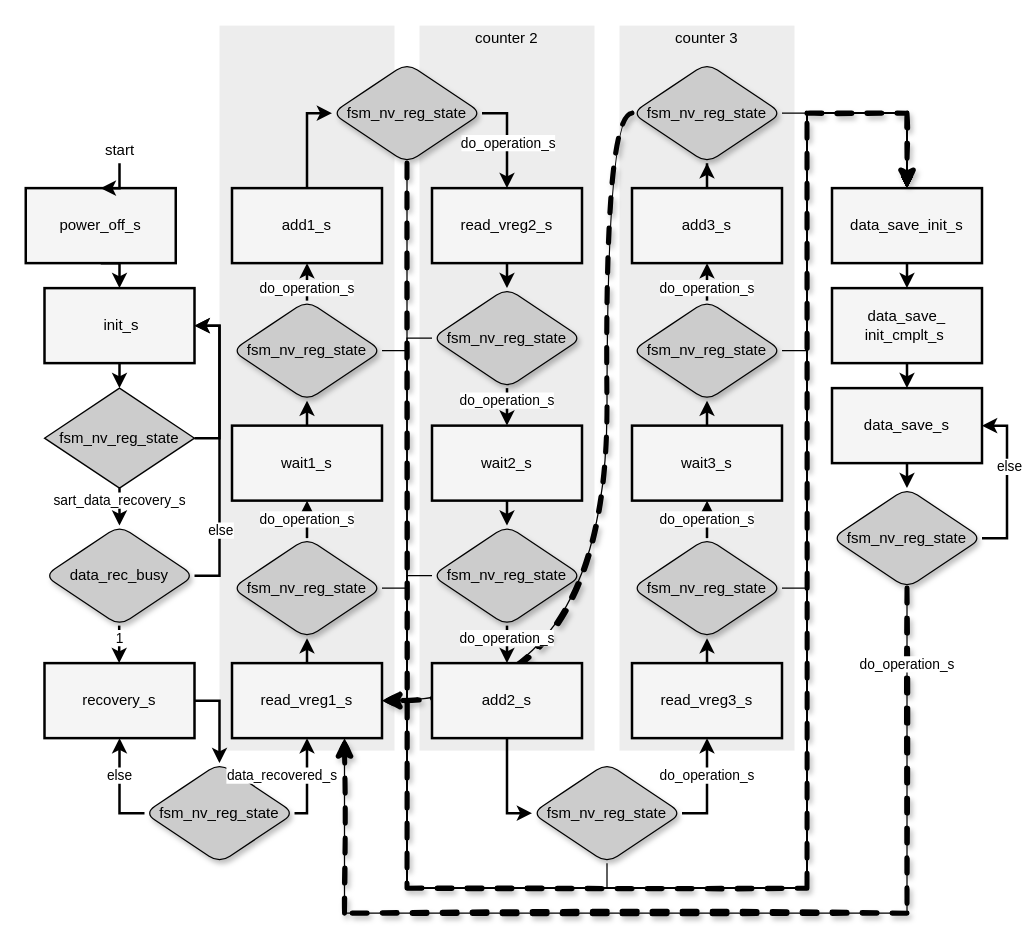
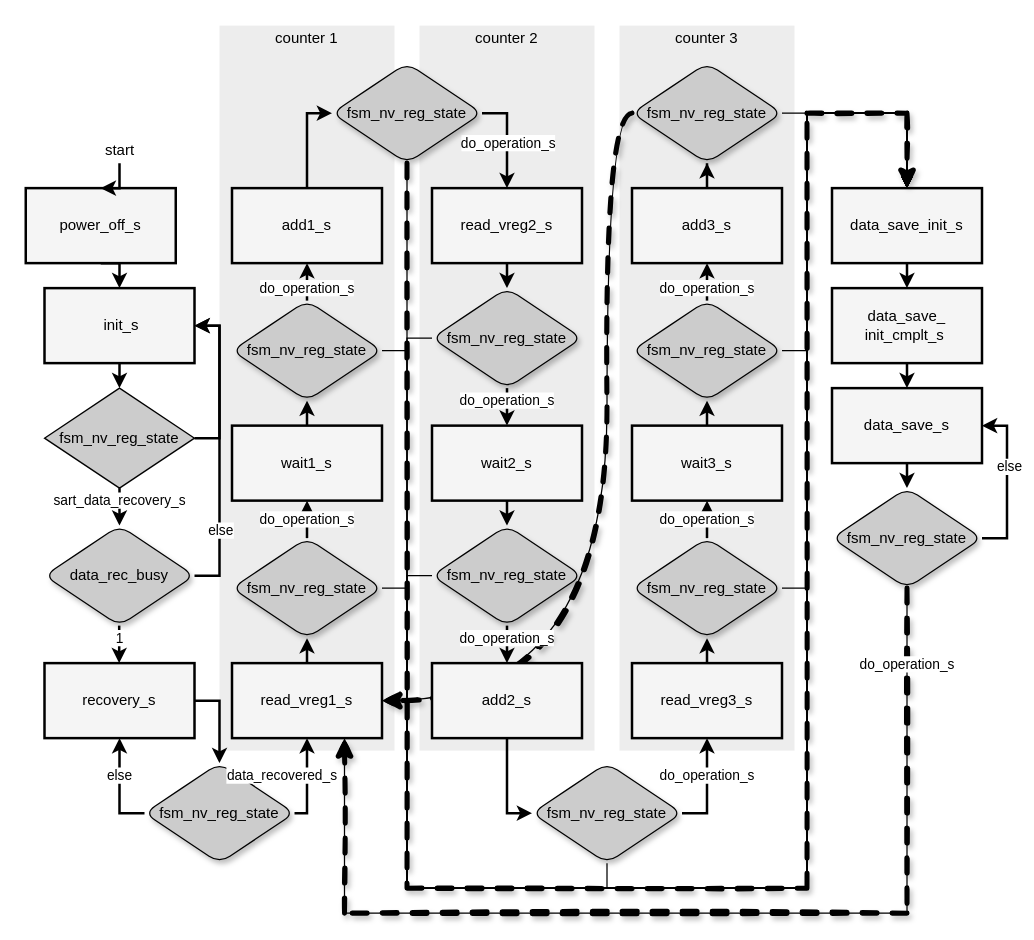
+ <mxCell id="84" value="counter 1" style="text;html=1;strokeColor=none;fillColor=none;align=center;verticalAlign=middle;whiteSpace=wrap;rounded=0;" parent="1" vertex="1"><mxGeometry x="215" y="20" width="60" height="20" as="geometry" /></mxCell>
